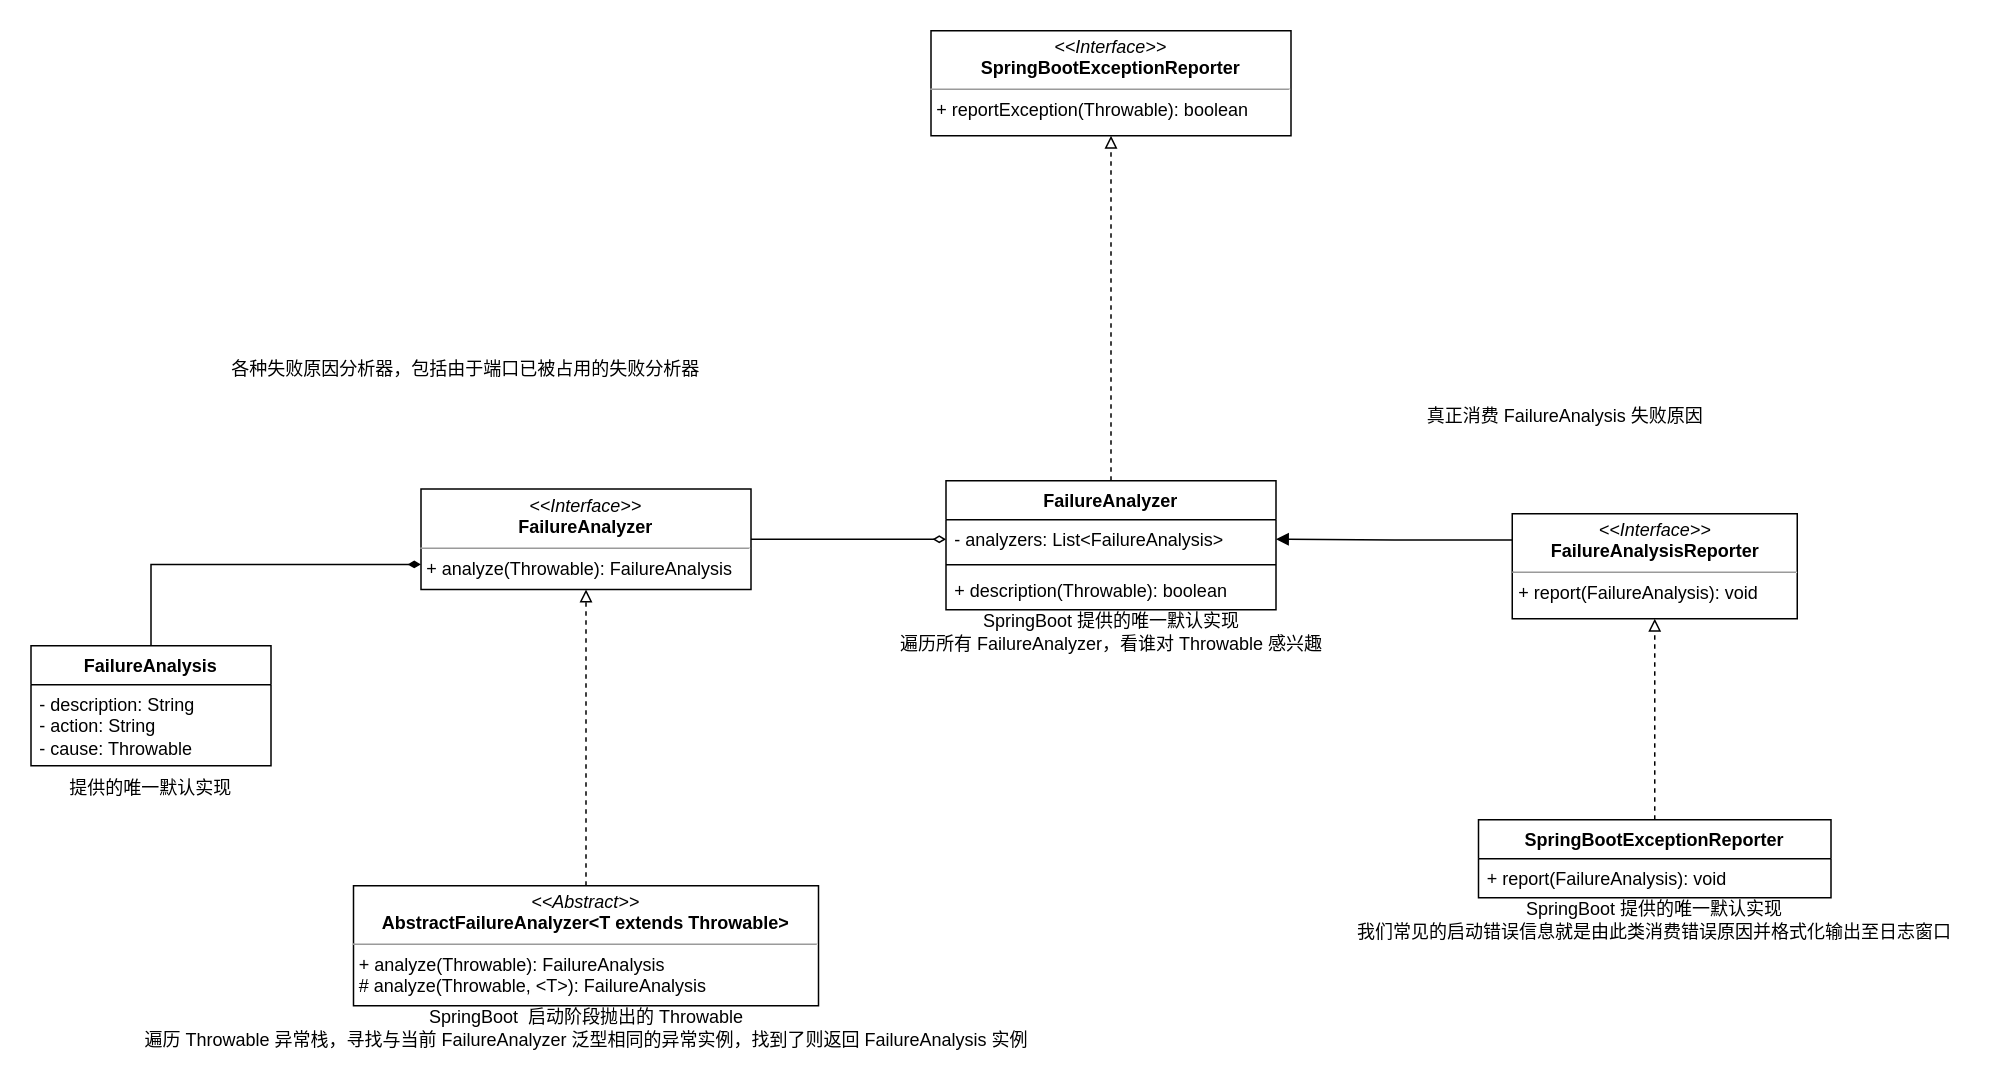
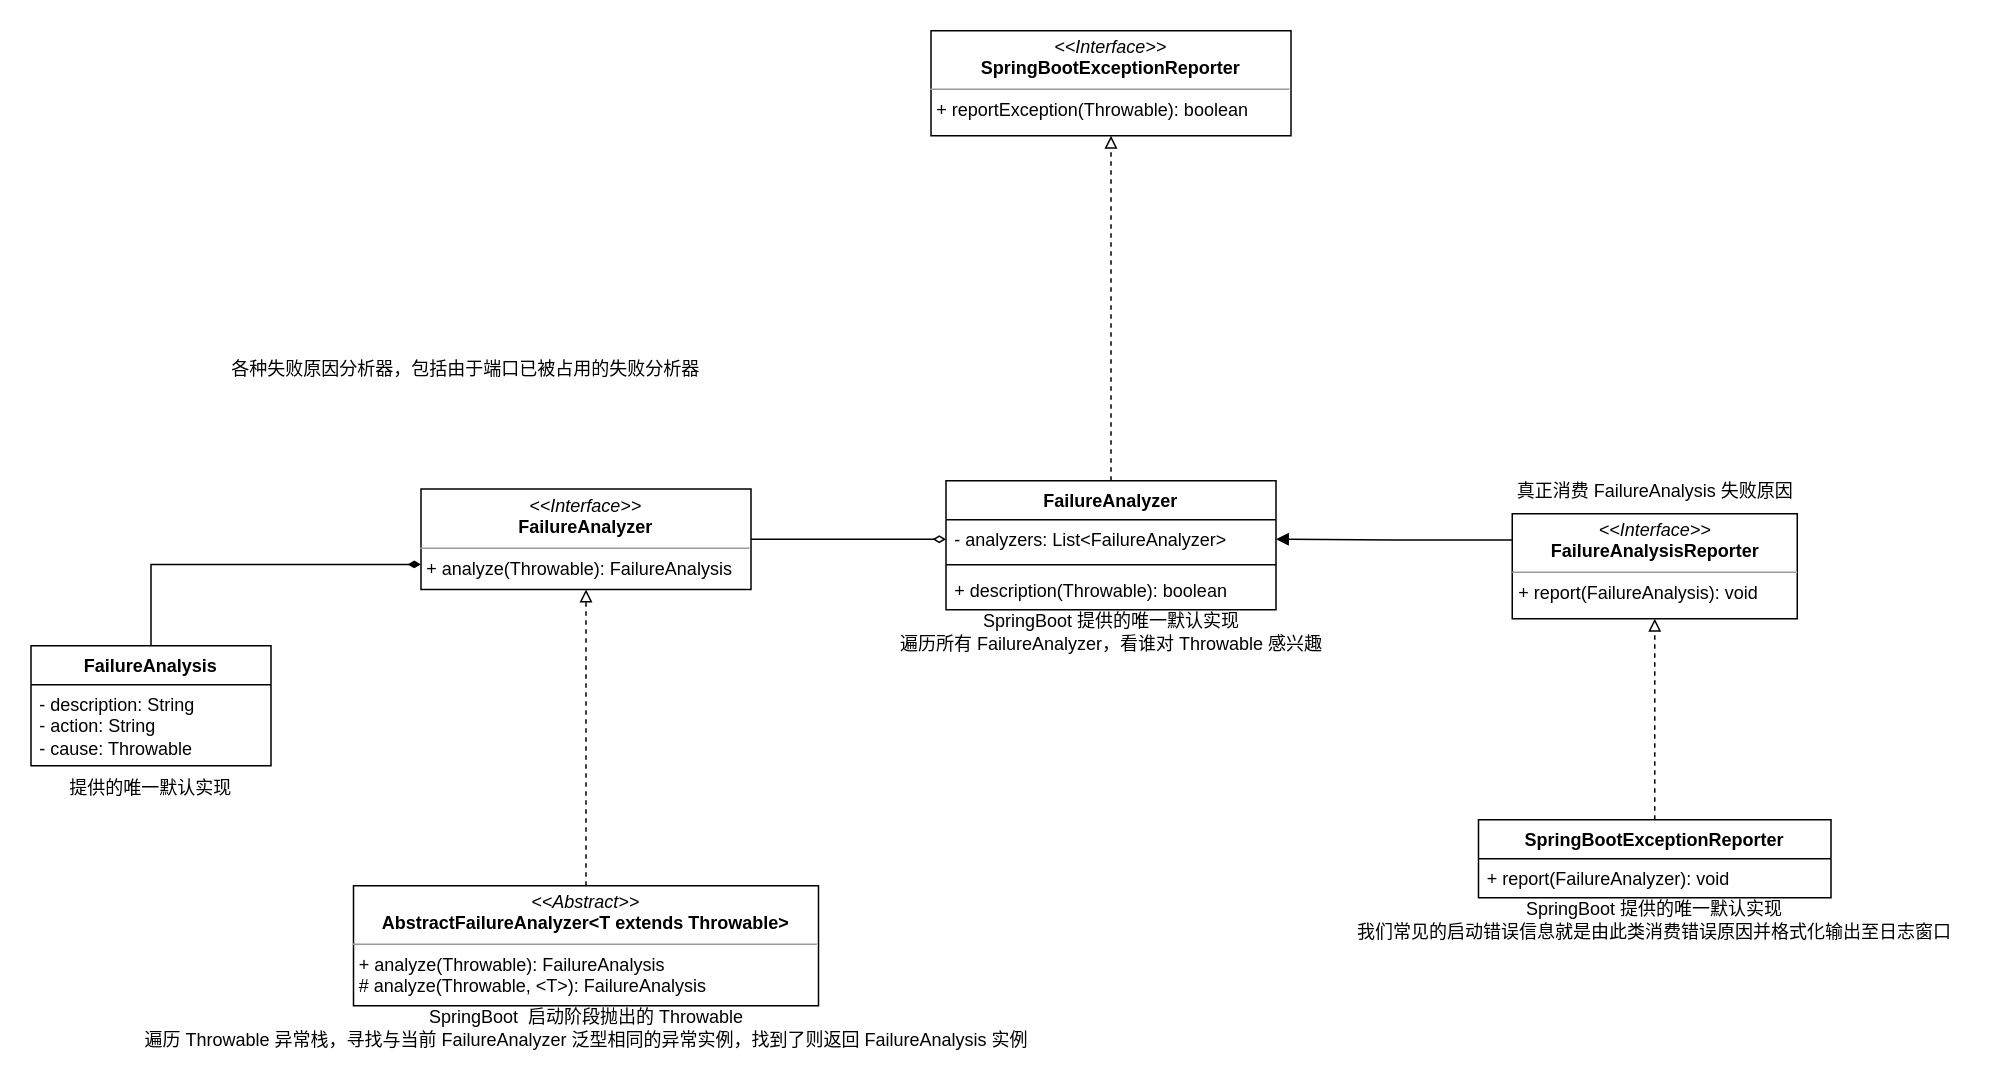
- <mxCell id="21" value="真正消费 FailureAnalysis 失败原因" style="text;html=1;strokeColor=none;fillColor=none;align=center;verticalAlign=middle;whiteSpace=wrap;rounded=0;" vertex="1" parent="1"><mxGeometry x="932.5" y="262" width="220" height="30" as="geometry" /></mxCell>
+ <mxCell id="21" value="真正消费 FailureAnalysis 失败原因" style="text;html=1;strokeColor=none;fillColor=none;align=center;verticalAlign=middle;whiteSpace=wrap;rounded=0;" vertex="1" parent="1"><mxGeometry x="992.5" y="312" width="220" height="30" as="geometry" /></mxCell>
- <mxCell id="5" value="- analyzers: List&amp;lt;FailureAnalysis&amp;gt;" style="text;strokeColor=none;fillColor=none;align=left;verticalAlign=top;spacingLeft=4;spacingRight=4;overflow=hidden;rotatable=0;points=[[0,0.5],[1,0.5]];portConstraint=eastwest;whiteSpace=wrap;html=1;" vertex="1" parent="4"><mxGeometry y="26" width="220" height="26" as="geometry" /></mxCell>
+ <mxCell id="5" value="- analyzers: List&amp;lt;FailureAnalyzer&amp;gt;" style="text;strokeColor=none;fillColor=none;align=left;verticalAlign=top;spacingLeft=4;spacingRight=4;overflow=hidden;rotatable=0;points=[[0,0.5],[1,0.5]];portConstraint=eastwest;whiteSpace=wrap;html=1;" vertex="1" parent="4"><mxGeometry y="26" width="220" height="26" as="geometry" /></mxCell>
- <mxCell id="24" value="+ report(FailureAnalysis): void" style="text;strokeColor=none;fillColor=none;align=left;verticalAlign=top;spacingLeft=4;spacingRight=4;overflow=hidden;rotatable=0;points=[[0,0.5],[1,0.5]];portConstraint=eastwest;whiteSpace=wrap;html=1;" vertex="1" parent="23"><mxGeometry y="26" width="235" height="26" as="geometry" /></mxCell>
+ <mxCell id="24" value="+ report(FailureAnalyzer): void" style="text;strokeColor=none;fillColor=none;align=left;verticalAlign=top;spacingLeft=4;spacingRight=4;overflow=hidden;rotatable=0;points=[[0,0.5],[1,0.5]];portConstraint=eastwest;whiteSpace=wrap;html=1;" vertex="1" parent="23"><mxGeometry y="26" width="235" height="26" as="geometry" /></mxCell>
